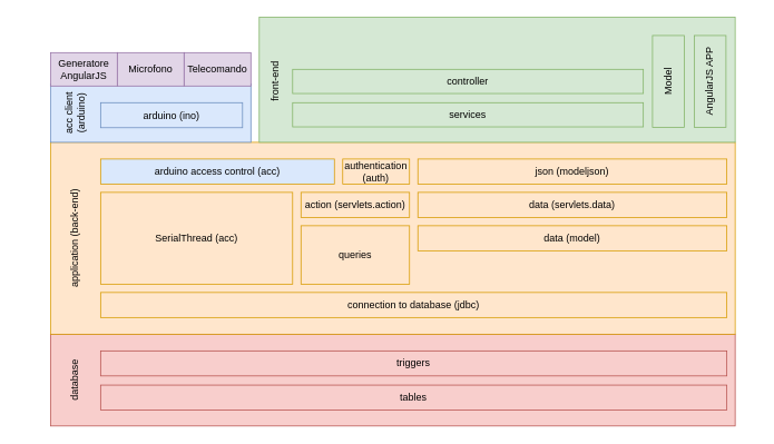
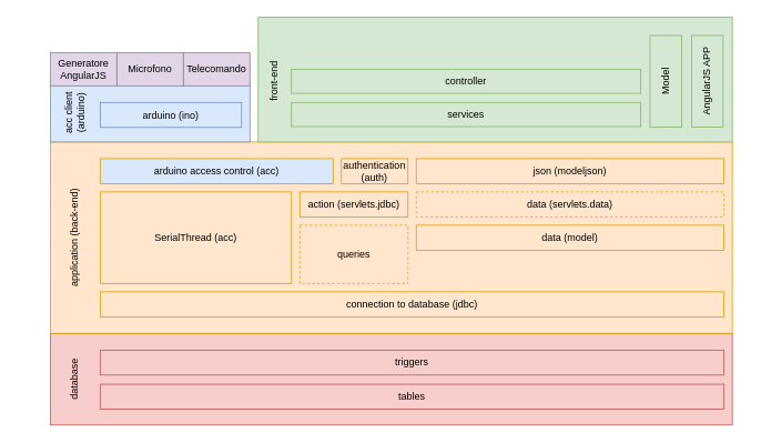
- <mxCell id="10" value="action (servlets.action)" style="rounded=0;whiteSpace=wrap;html=1;fillColor=#ffe6cc;strokeColor=#d79b00;" parent="1" vertex="1"><mxGeometry x="360" y="230" width="130" height="30" as="geometry" /></mxCell>
+ <mxCell id="10" value="action (servlets.jdbc)" style="rounded=0;whiteSpace=wrap;html=1;fillColor=#ffe6cc;strokeColor=#d79b00;" parent="1" vertex="1"><mxGeometry x="360" y="230" width="130" height="30" as="geometry" /></mxCell>
- <mxCell id="11" value="data (servlets.data)" style="rounded=0;whiteSpace=wrap;html=1;fillColor=#ffe6cc;strokeColor=#d79b00;" parent="1" vertex="1"><mxGeometry x="500" y="230" width="370" height="30" as="geometry" /></mxCell>
+ <mxCell id="11" value="data (servlets.data)" style="rounded=0;whiteSpace=wrap;html=1;fillColor=#ffe6cc;strokeColor=#d79b00;dashed=1;" parent="1" vertex="1"><mxGeometry x="500" y="230" width="370" height="30" as="geometry" /></mxCell>
- <mxCell id="27" value="queries" style="rounded=0;whiteSpace=wrap;html=1;fillColor=#ffe6cc;strokeColor=#d79b00;" parent="1" vertex="1"><mxGeometry x="360" y="270" width="130" height="70" as="geometry" /></mxCell>
+ <mxCell id="27" value="queries" style="rounded=0;whiteSpace=wrap;html=1;fillColor=#ffe6cc;strokeColor=#d79b00;dashed=1;" parent="1" vertex="1"><mxGeometry x="360" y="270" width="130" height="70" as="geometry" /></mxCell>
